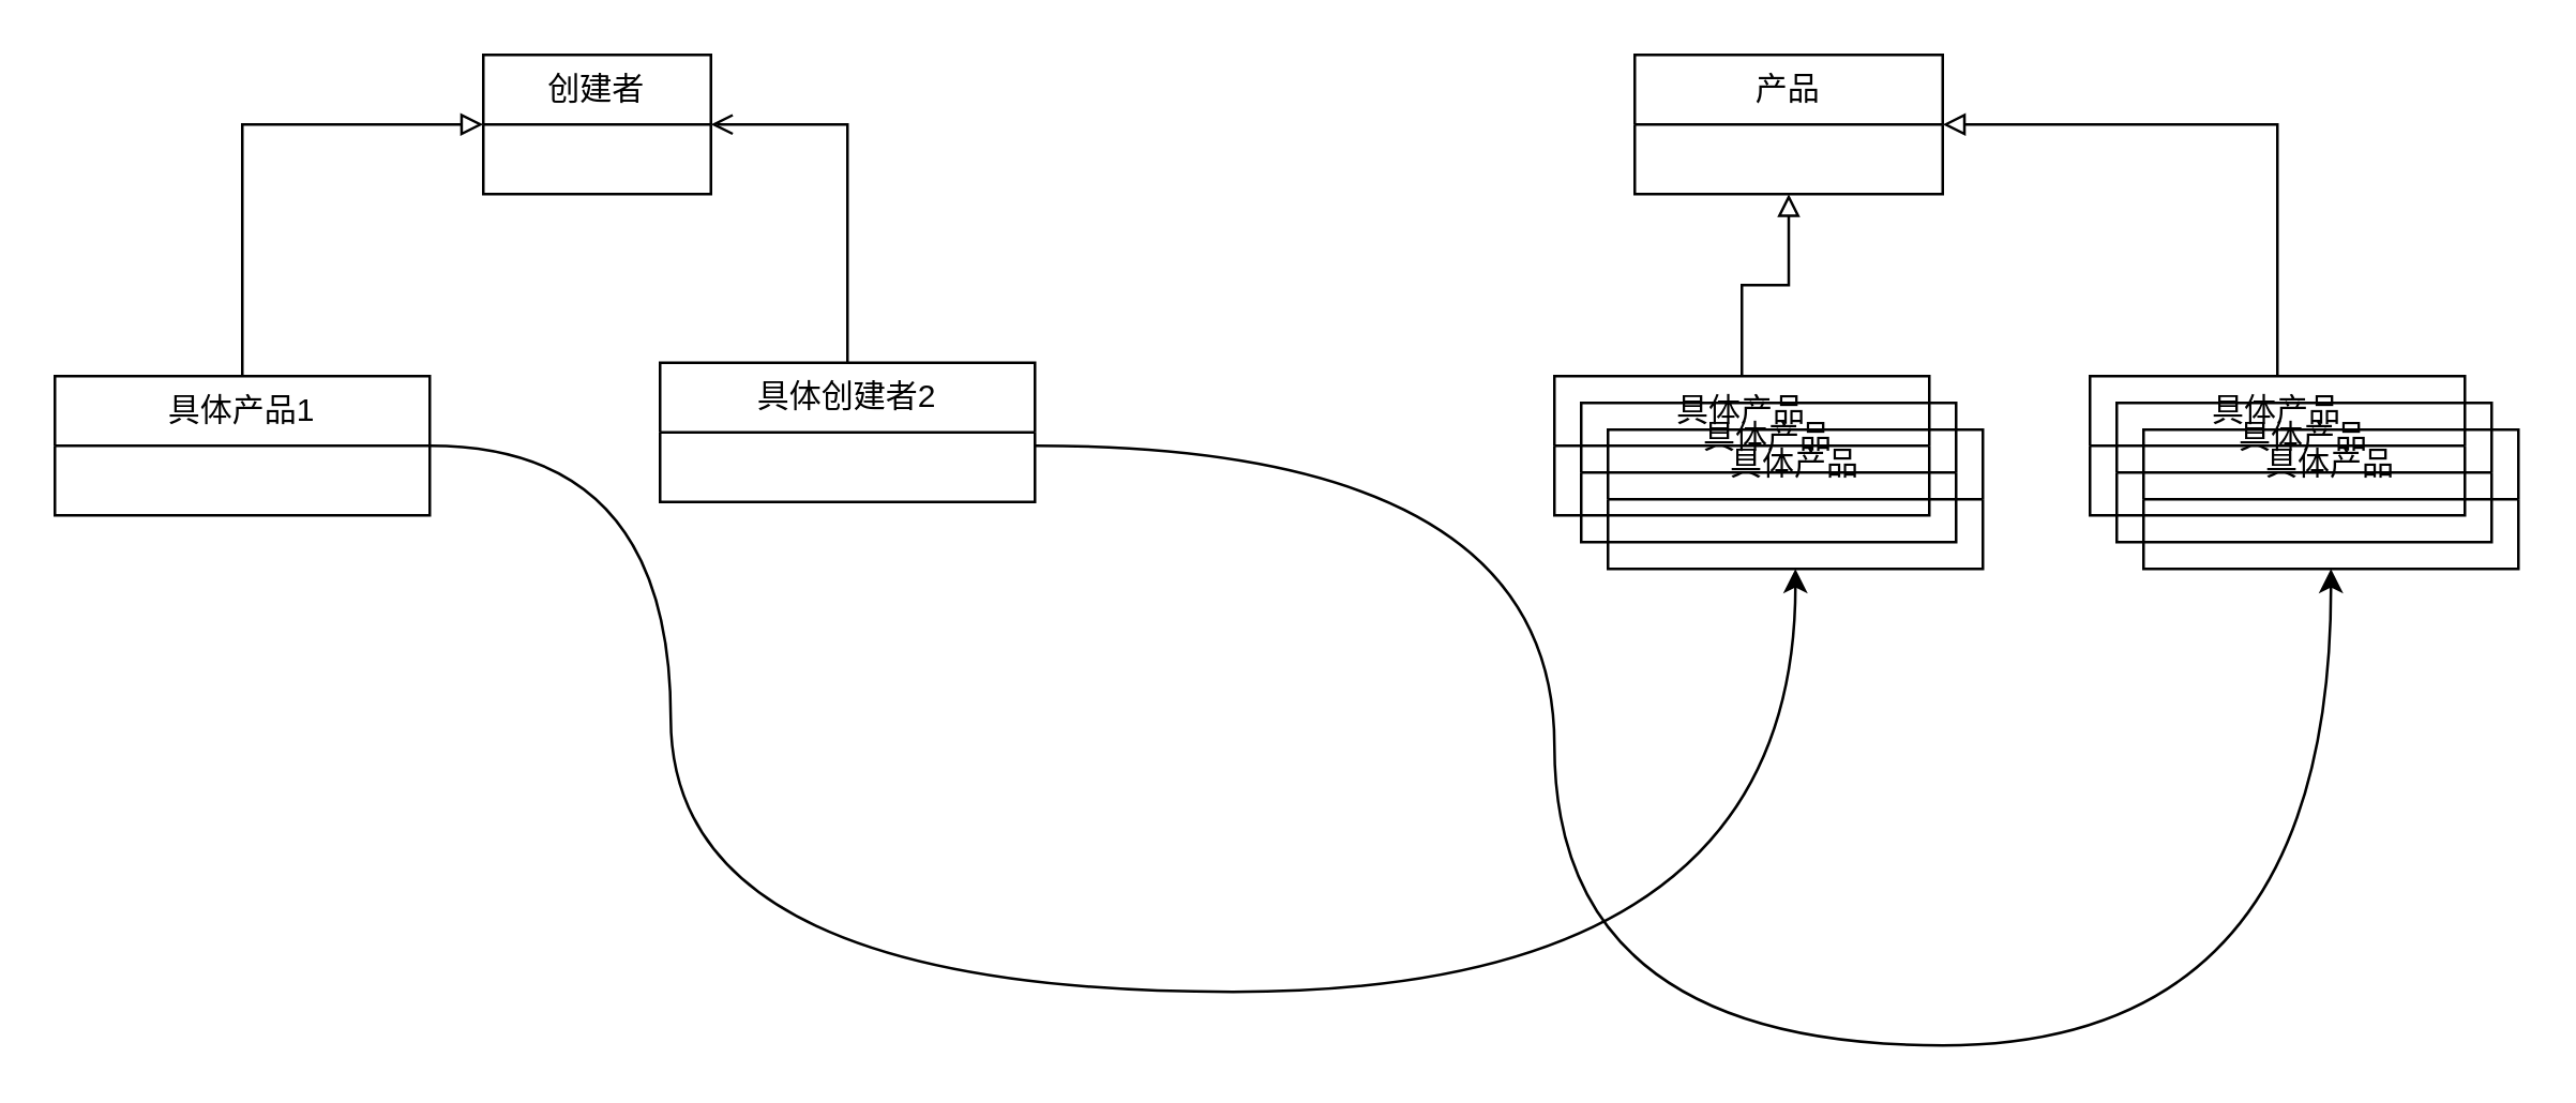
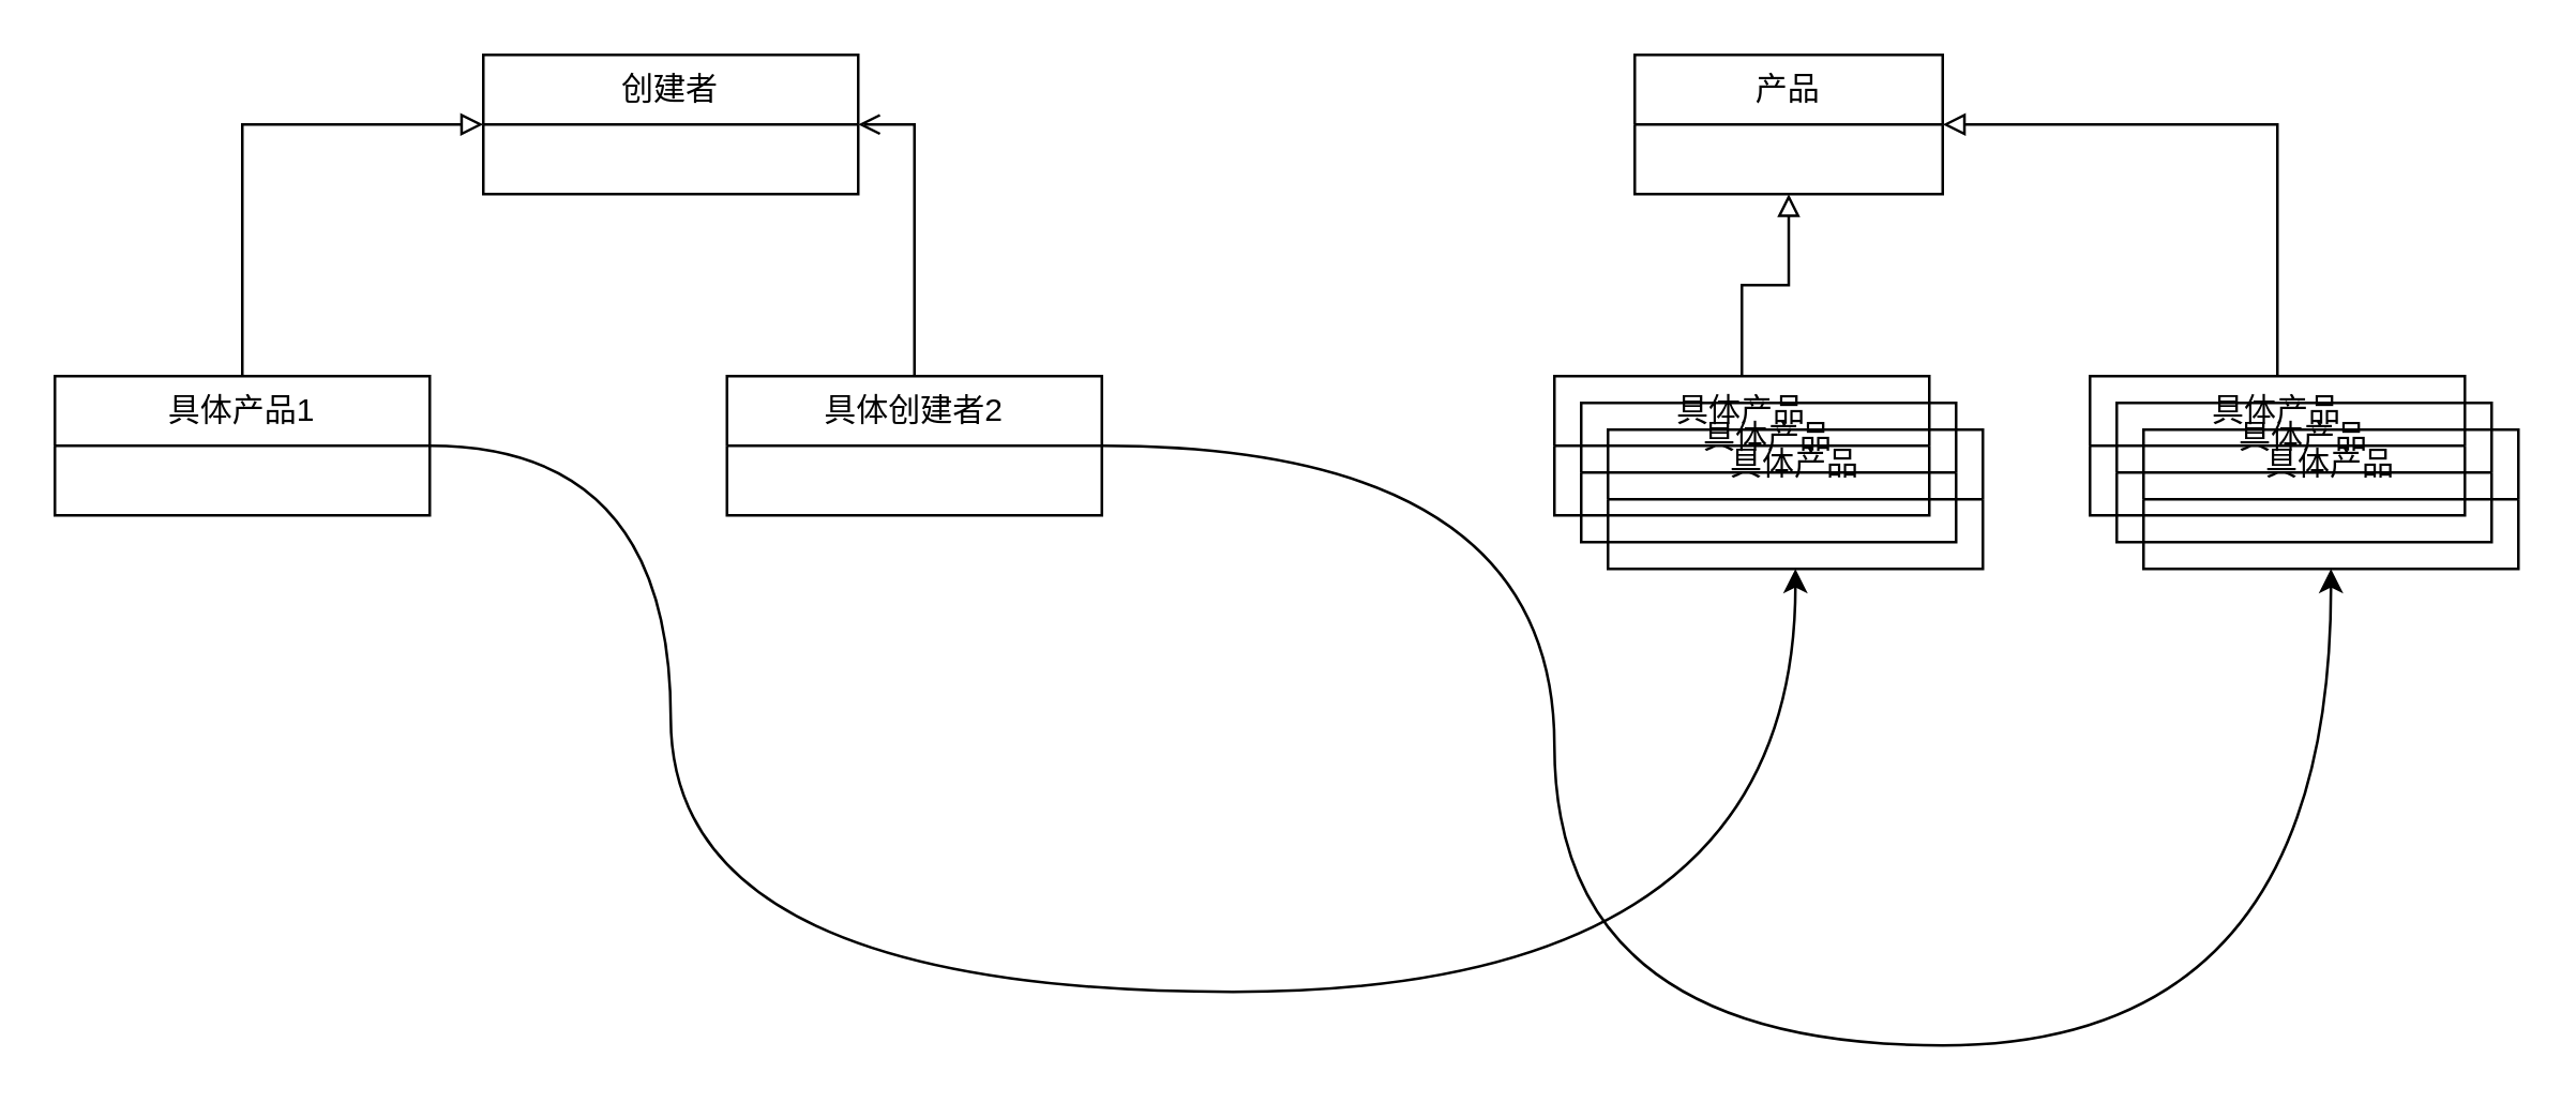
- <mxCell id="2" value="创建者" style="swimlane;fontStyle=0;childLayout=stackLayout;horizontal=1;startSize=26;fillColor=none;horizontalStack=0;resizeParent=1;resizeParentMax=0;resizeLast=0;collapsible=1;marginBottom=0;whiteSpace=wrap;html=1;" vertex="1" parent="1"><mxGeometry x="180" y="20" width="85" height="52" as="geometry" /></mxCell>
+ <mxCell id="2" value="创建者" style="swimlane;fontStyle=0;childLayout=stackLayout;horizontal=1;startSize=26;fillColor=none;horizontalStack=0;resizeParent=1;resizeParentMax=0;resizeLast=0;collapsible=1;marginBottom=0;whiteSpace=wrap;html=1;" vertex="1" parent="1"><mxGeometry x="180" y="20" width="140" height="52" as="geometry" /></mxCell>
- <mxCell id="17" value="具体创建者2" style="swimlane;fontStyle=0;childLayout=stackLayout;horizontal=1;startSize=26;fillColor=none;horizontalStack=0;resizeParent=1;resizeParentMax=0;resizeLast=0;collapsible=1;marginBottom=0;whiteSpace=wrap;html=1;" vertex="1" parent="1"><mxGeometry x="246" y="135" width="140" height="52" as="geometry" /></mxCell>
+ <mxCell id="17" value="具体创建者2" style="swimlane;fontStyle=0;childLayout=stackLayout;horizontal=1;startSize=26;fillColor=none;horizontalStack=0;resizeParent=1;resizeParentMax=0;resizeLast=0;collapsible=1;marginBottom=0;whiteSpace=wrap;html=1;" vertex="1" parent="1"><mxGeometry x="271" y="140" width="140" height="52" as="geometry" /></mxCell>
